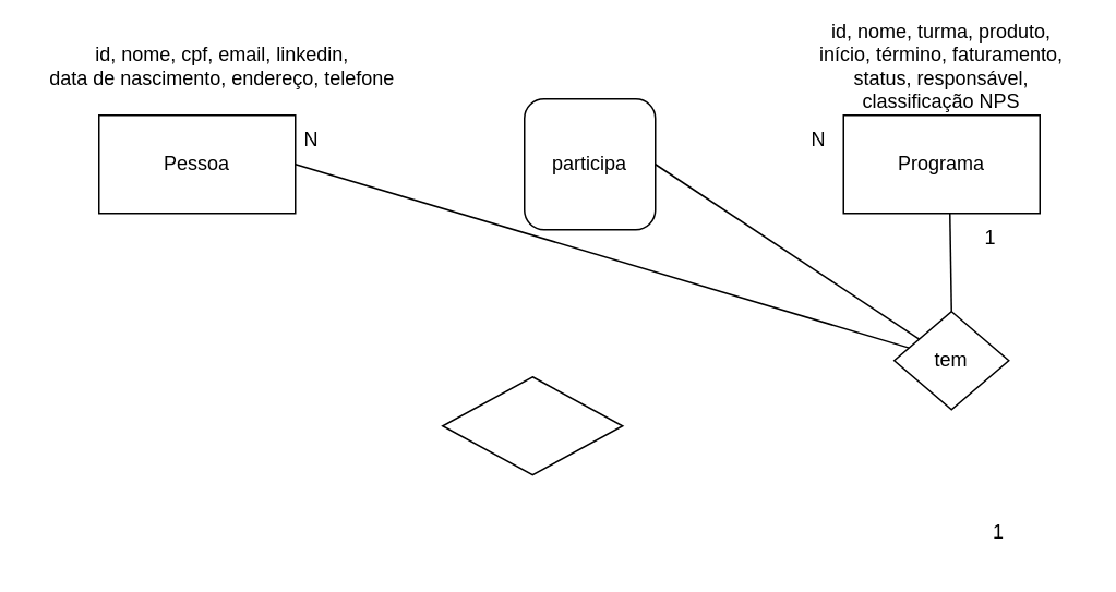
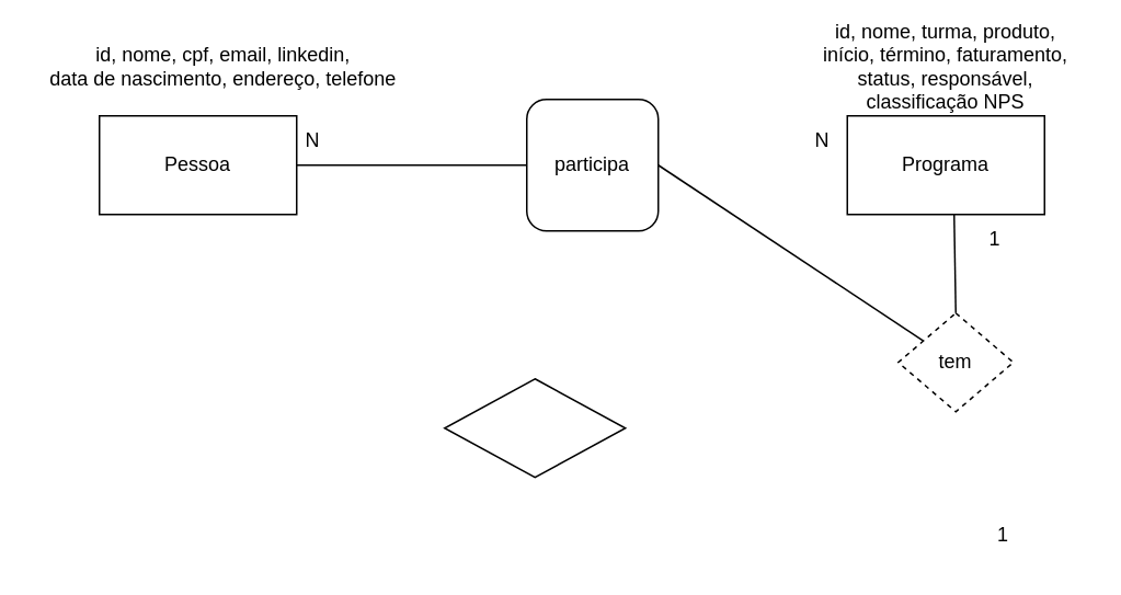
- <mxCell id="8" value="" style="endArrow=none;html=1;rounded=0;exitX=1;exitY=0.5;exitDx=0;exitDy=0;" edge="1" parent="1" source="2" target="11"><mxGeometry width="50" height="50" relative="1" as="geometry"><mxPoint x="180" y="110" as="sourcePoint" /><mxPoint x="230" y="60" as="targetPoint" /></mxGeometry></mxCell>
+ <mxCell id="8" value="" style="endArrow=none;html=1;rounded=0;entryX=0;entryY=0.5;entryDx=0;entryDy=0;exitX=1;exitY=0.5;exitDx=0;exitDy=0;" edge="1" parent="1" source="2" target="6"><mxGeometry width="50" height="50" relative="1" as="geometry"><mxPoint x="180" y="110" as="sourcePoint" /><mxPoint x="230" y="60" as="targetPoint" /></mxGeometry></mxCell>
- <mxCell id="11" value="tem" style="rhombus;whiteSpace=wrap;html=1;" vertex="1" parent="1"><mxGeometry x="546" y="190" width="70" height="60" as="geometry" /></mxCell>
+ <mxCell id="11" value="tem" style="rhombus;whiteSpace=wrap;html=1;dashed=1;" vertex="1" parent="1"><mxGeometry x="546" y="190" width="70" height="60" as="geometry" /></mxCell>
